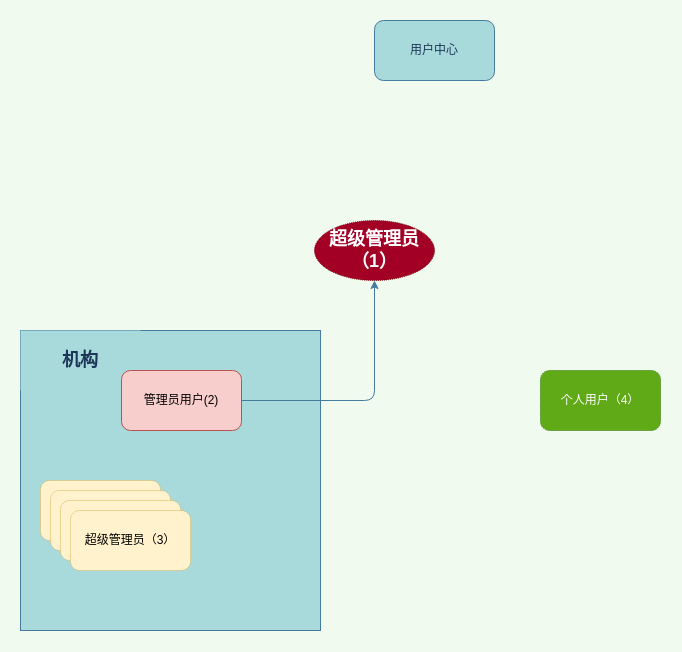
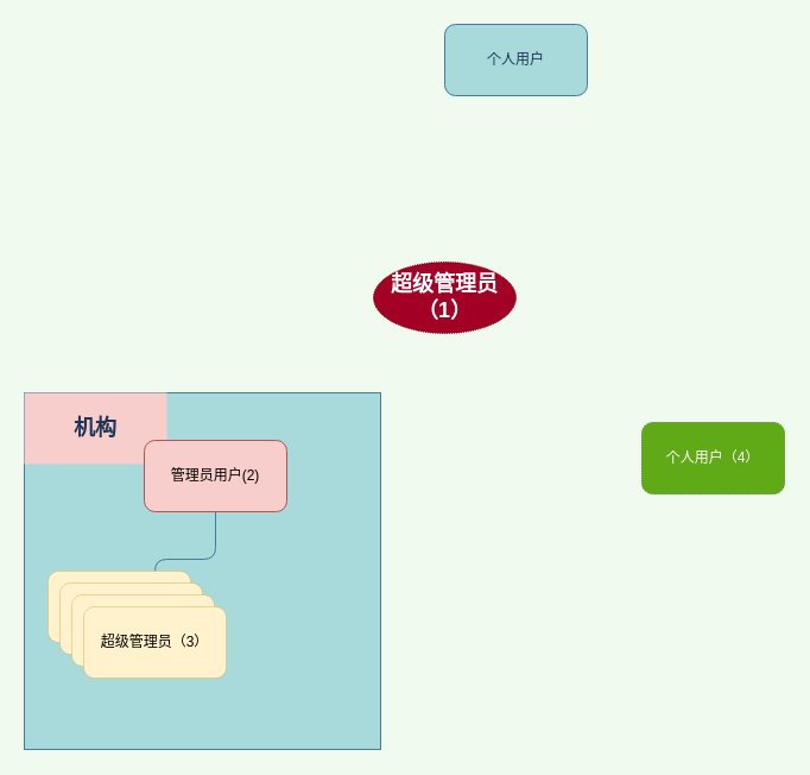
- <mxCell id="2" value="用户中心" style="rounded=1;whiteSpace=wrap;html=1;sketch=0;fillColor=#A8DADC;strokeColor=#457B9D;fontColor=#1D3557;" vertex="1" parent="1"><mxGeometry x="374" y="20" width="120" height="60" as="geometry" /></mxCell>
+ <mxCell id="2" value="个人用户" style="rounded=1;whiteSpace=wrap;html=1;sketch=0;fillColor=#A8DADC;strokeColor=#457B9D;fontColor=#1D3557;" vertex="1" parent="1"><mxGeometry x="374" y="20" width="120" height="60" as="geometry" /></mxCell>
- <mxCell id="4" value="&lt;b&gt;&lt;font style=&quot;font-size: 18px&quot;&gt;机构&lt;/font&gt;&lt;/b&gt;" style="rounded=0;whiteSpace=wrap;html=1;sketch=0;fillColor=#A8DADC;fontColor=#1D3557;dashed=1;dashPattern=1 1;strokeColor=none;" vertex="1" parent="1"><mxGeometry y="330" width="120" height="60" as="geometry" x="20" /></mxCell>
+ <mxCell id="4" value="&lt;b&gt;&lt;font style=&quot;font-size: 18px&quot;&gt;机构&lt;/font&gt;&lt;/b&gt;" style="rounded=0;whiteSpace=wrap;html=1;sketch=0;fillColor=#f8cecc;fontColor=#1D3557;dashed=1;dashPattern=1 1;strokeColor=none;" vertex="1" parent="1"><mxGeometry y="330" width="120" height="60" as="geometry" x="20" /></mxCell>
- <mxCell id="5" style="edgeStyle=orthogonalEdgeStyle;curved=0;rounded=1;sketch=0;orthogonalLoop=1;jettySize=auto;html=1;strokeColor=#457B9D;fillColor=#A8DADC;fontColor=#1D3557;" edge="1" parent="1" source="6" target="11"><mxGeometry relative="1" as="geometry" /></mxCell>
+ <mxCell id="5" style="edgeStyle=orthogonalEdgeStyle;curved=0;rounded=1;sketch=0;orthogonalLoop=1;jettySize=auto;html=1;strokeColor=#457B9D;fillColor=#A8DADC;fontColor=#1D3557;" edge="1" parent="1" source="6" target="10"><mxGeometry relative="1" as="geometry" /></mxCell>
- <mxCell id="12" value="个人用户（4）" style="rounded=1;whiteSpace=wrap;html=1;dashed=1;dashPattern=1 1;sketch=0;strokeColor=#2D7600;fillColor=#60a917;fontColor=#ffffff;" vertex="1" parent="1"><mxGeometry x="540" y="370" width="120" height="60" as="geometry" /></mxCell>
+ <mxCell id="12" value="个人用户（4）" style="rounded=1;whiteSpace=wrap;html=1;dashed=1;dashPattern=1 1;sketch=0;strokeColor=#2D7600;fillColor=#60a917;fontColor=#ffffff;" vertex="1" parent="1"><mxGeometry x="540" y="355" width="120" height="60" as="geometry" /></mxCell>
